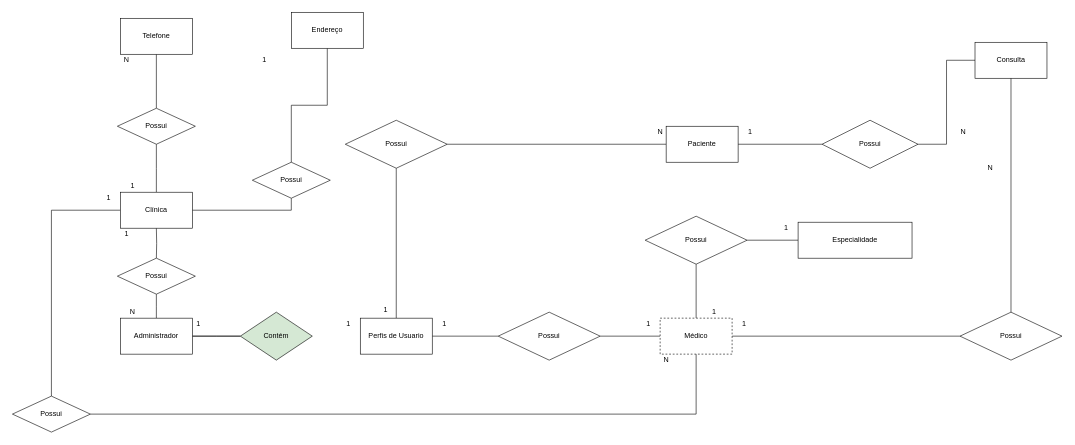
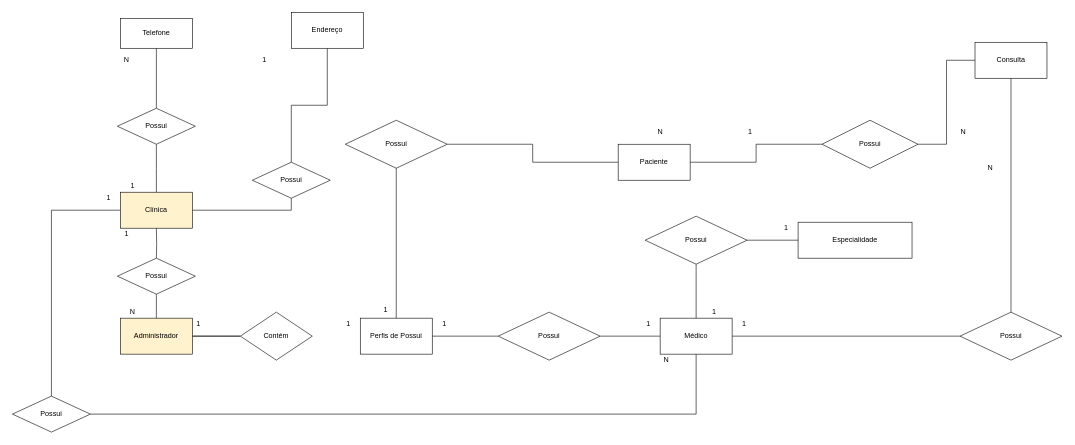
- <mxCell id="35" value="Telefone" style="rounded=0;whiteSpace=wrap;html=1;" parent="1" vertex="1"><mxGeometry x="200" y="30" width="120" height="60" as="geometry" /></mxCell>
+ <mxCell id="35" value="Telefone" style="rounded=0;whiteSpace=wrap;html=1;" parent="1" vertex="1"><mxGeometry x="200" y="30" width="120" height="50" as="geometry" /></mxCell>
- <mxCell id="24" value="Paciente" style="rounded=0;whiteSpace=wrap;html=1;" parent="1" vertex="1"><mxGeometry x="1110" y="210" width="120" height="60" as="geometry" /></mxCell>
+ <mxCell id="24" value="Paciente" style="rounded=0;whiteSpace=wrap;html=1;" parent="1" vertex="1"><mxGeometry x="1030" y="240" width="120" height="60" as="geometry" /></mxCell>
- <mxCell id="10" value="Clínica" style="rounded=0;whiteSpace=wrap;html=1;" parent="1" vertex="1"><mxGeometry x="200" y="320" width="120" height="60" as="geometry" /></mxCell>
+ <mxCell id="10" value="Clínica" style="rounded=0;whiteSpace=wrap;html=1;fillColor=#fff2cc;" parent="1" vertex="1"><mxGeometry x="200" y="320" width="120" height="60" as="geometry" /></mxCell>
- <mxCell id="12" value="Administrador" style="rounded=0;whiteSpace=wrap;html=1;" parent="1" vertex="1"><mxGeometry x="200" y="530" width="120" height="60" as="geometry" /></mxCell>
+ <mxCell id="12" value="Administrador" style="rounded=0;whiteSpace=wrap;html=1;fillColor=#fff2cc;" parent="1" vertex="1"><mxGeometry x="200" y="530" width="120" height="60" as="geometry" /></mxCell>
- <mxCell id="6" value="Contém" style="rhombus;whiteSpace=wrap;html=1;fillColor=#d5e8d4;" parent="1" vertex="1"><mxGeometry x="400" y="520" width="120" height="80" as="geometry" /></mxCell>
+ <mxCell id="6" value="Contém" style="rhombus;whiteSpace=wrap;html=1;" parent="1" vertex="1"><mxGeometry x="400" y="520" width="120" height="80" as="geometry" /></mxCell>
- <mxCell id="15" value="Perfis de Usuario&lt;br&gt;" style="rounded=0;whiteSpace=wrap;html=1;" parent="1" vertex="1"><mxGeometry x="600" y="530" width="120" height="60" as="geometry" /></mxCell>
+ <mxCell id="15" value="Perfis de Possui&lt;br&gt;" style="rounded=0;whiteSpace=wrap;html=1;" parent="1" vertex="1"><mxGeometry x="600" y="530" width="120" height="60" as="geometry" /></mxCell>
- <mxCell id="20" value="Médico" style="rounded=0;whiteSpace=wrap;html=1;dashed=1;" parent="1" vertex="1"><mxGeometry x="1100" y="530" width="120" height="60" as="geometry" /></mxCell>
+ <mxCell id="20" value="Médico" style="rounded=0;whiteSpace=wrap;html=1;" parent="1" vertex="1"><mxGeometry x="1100" y="530" width="120" height="60" as="geometry" /></mxCell>
